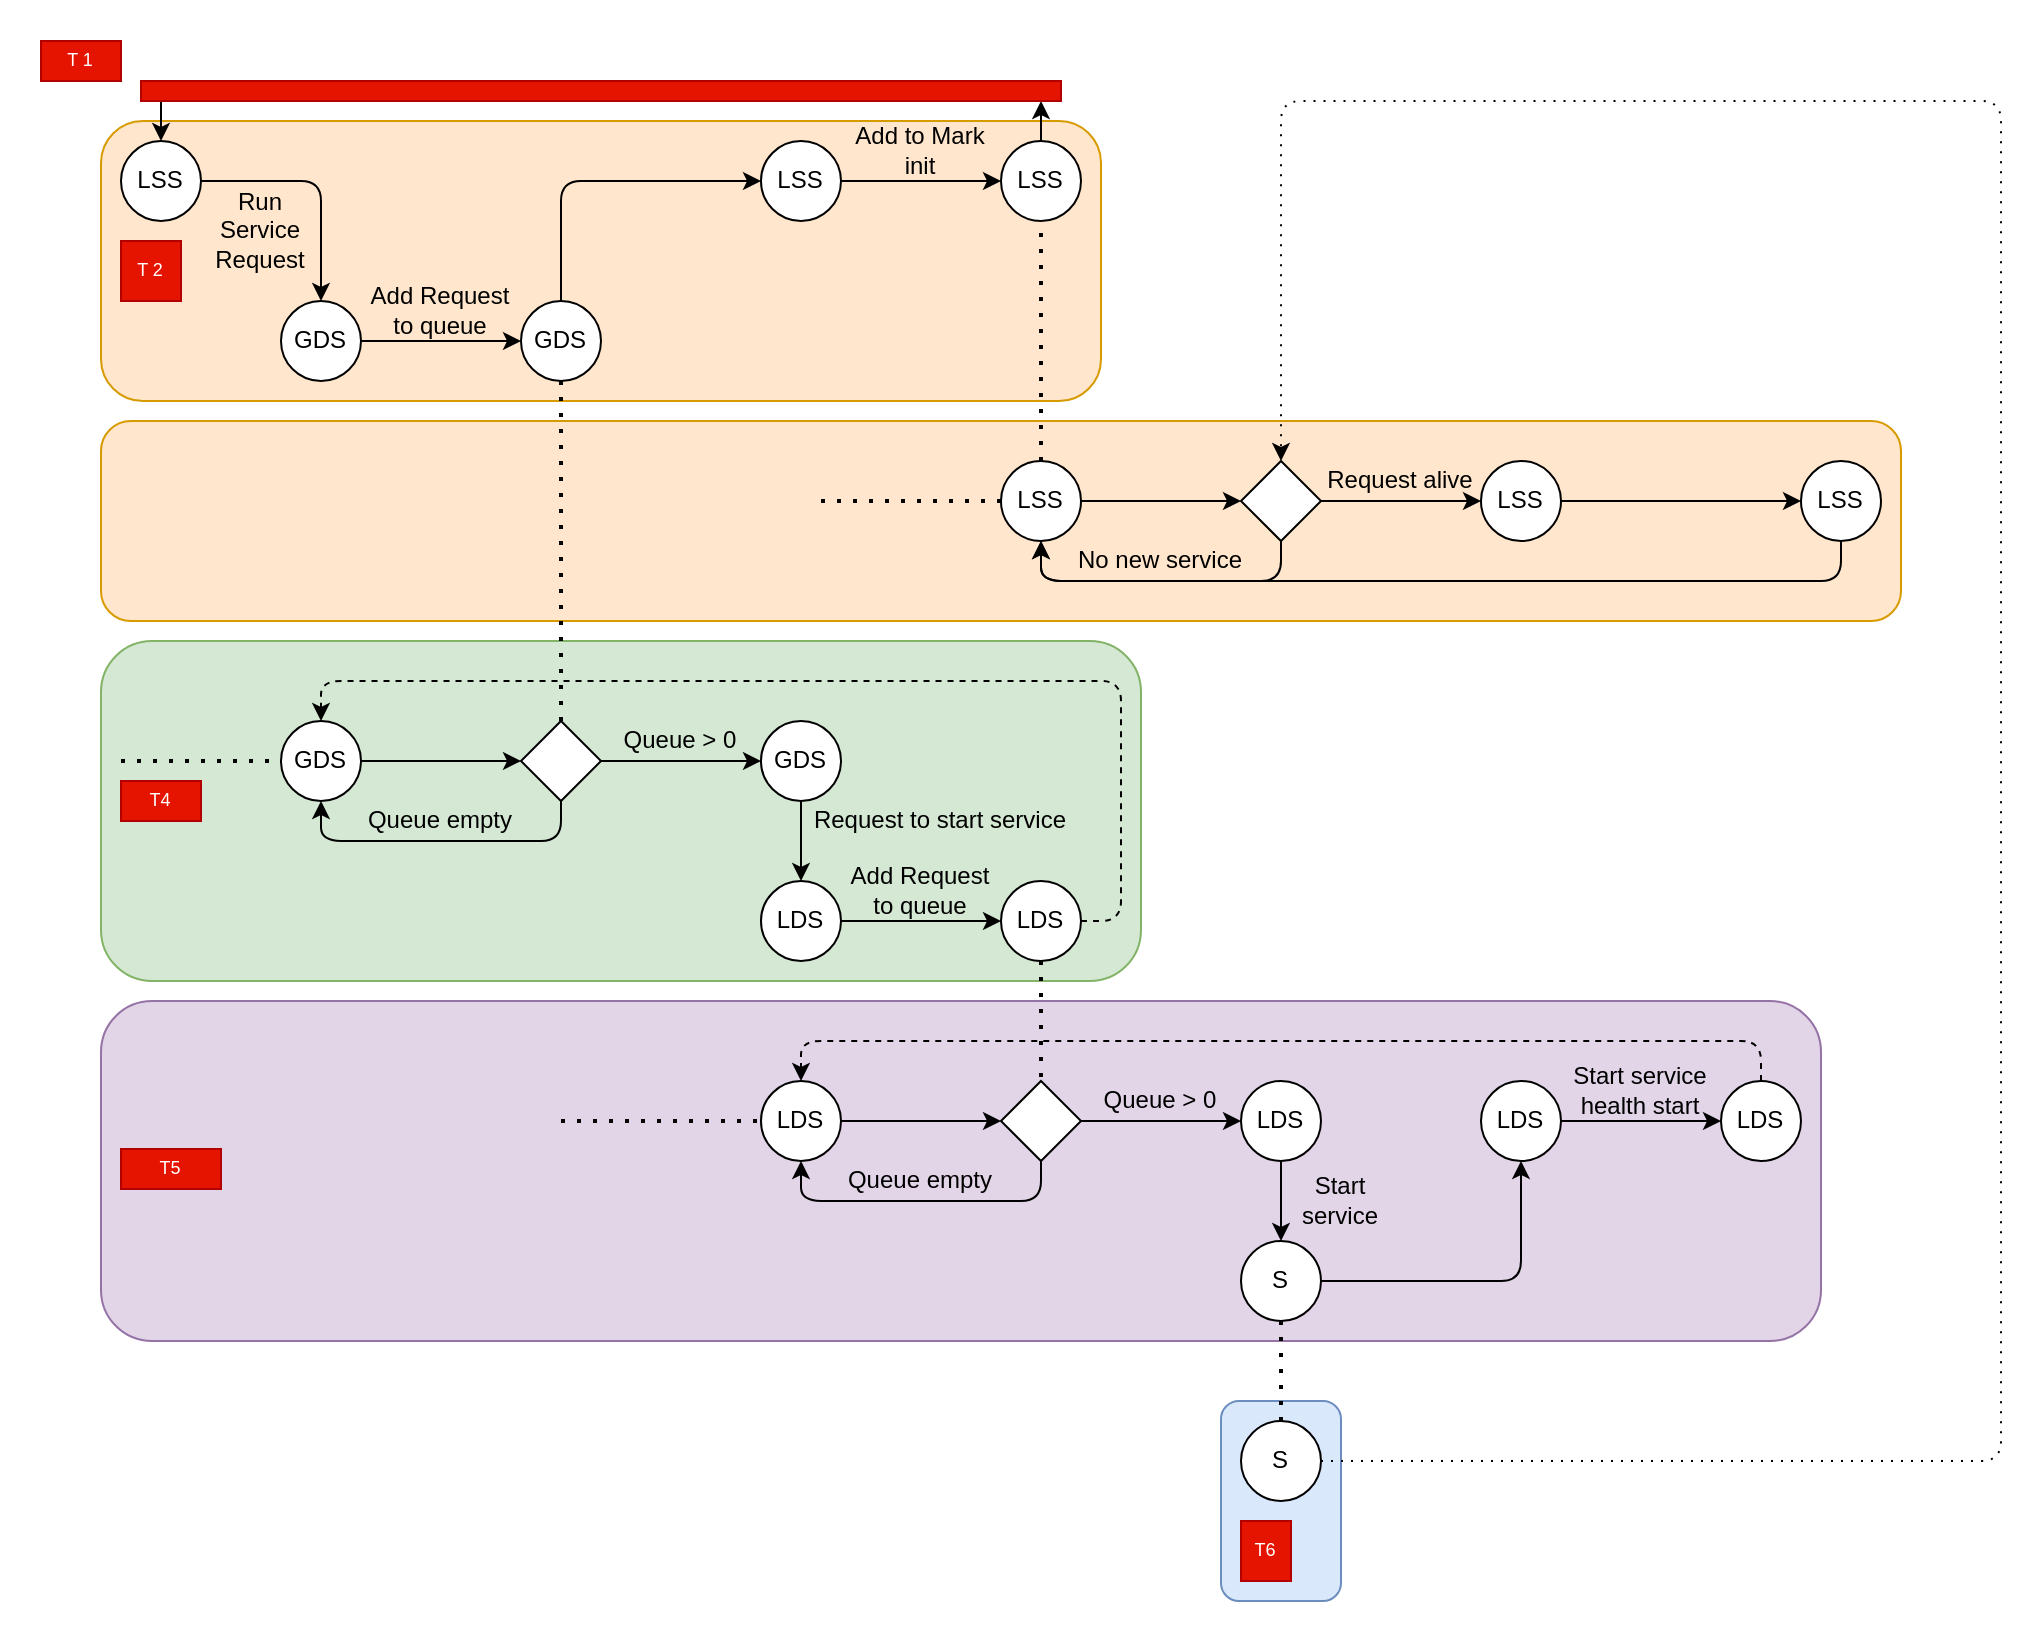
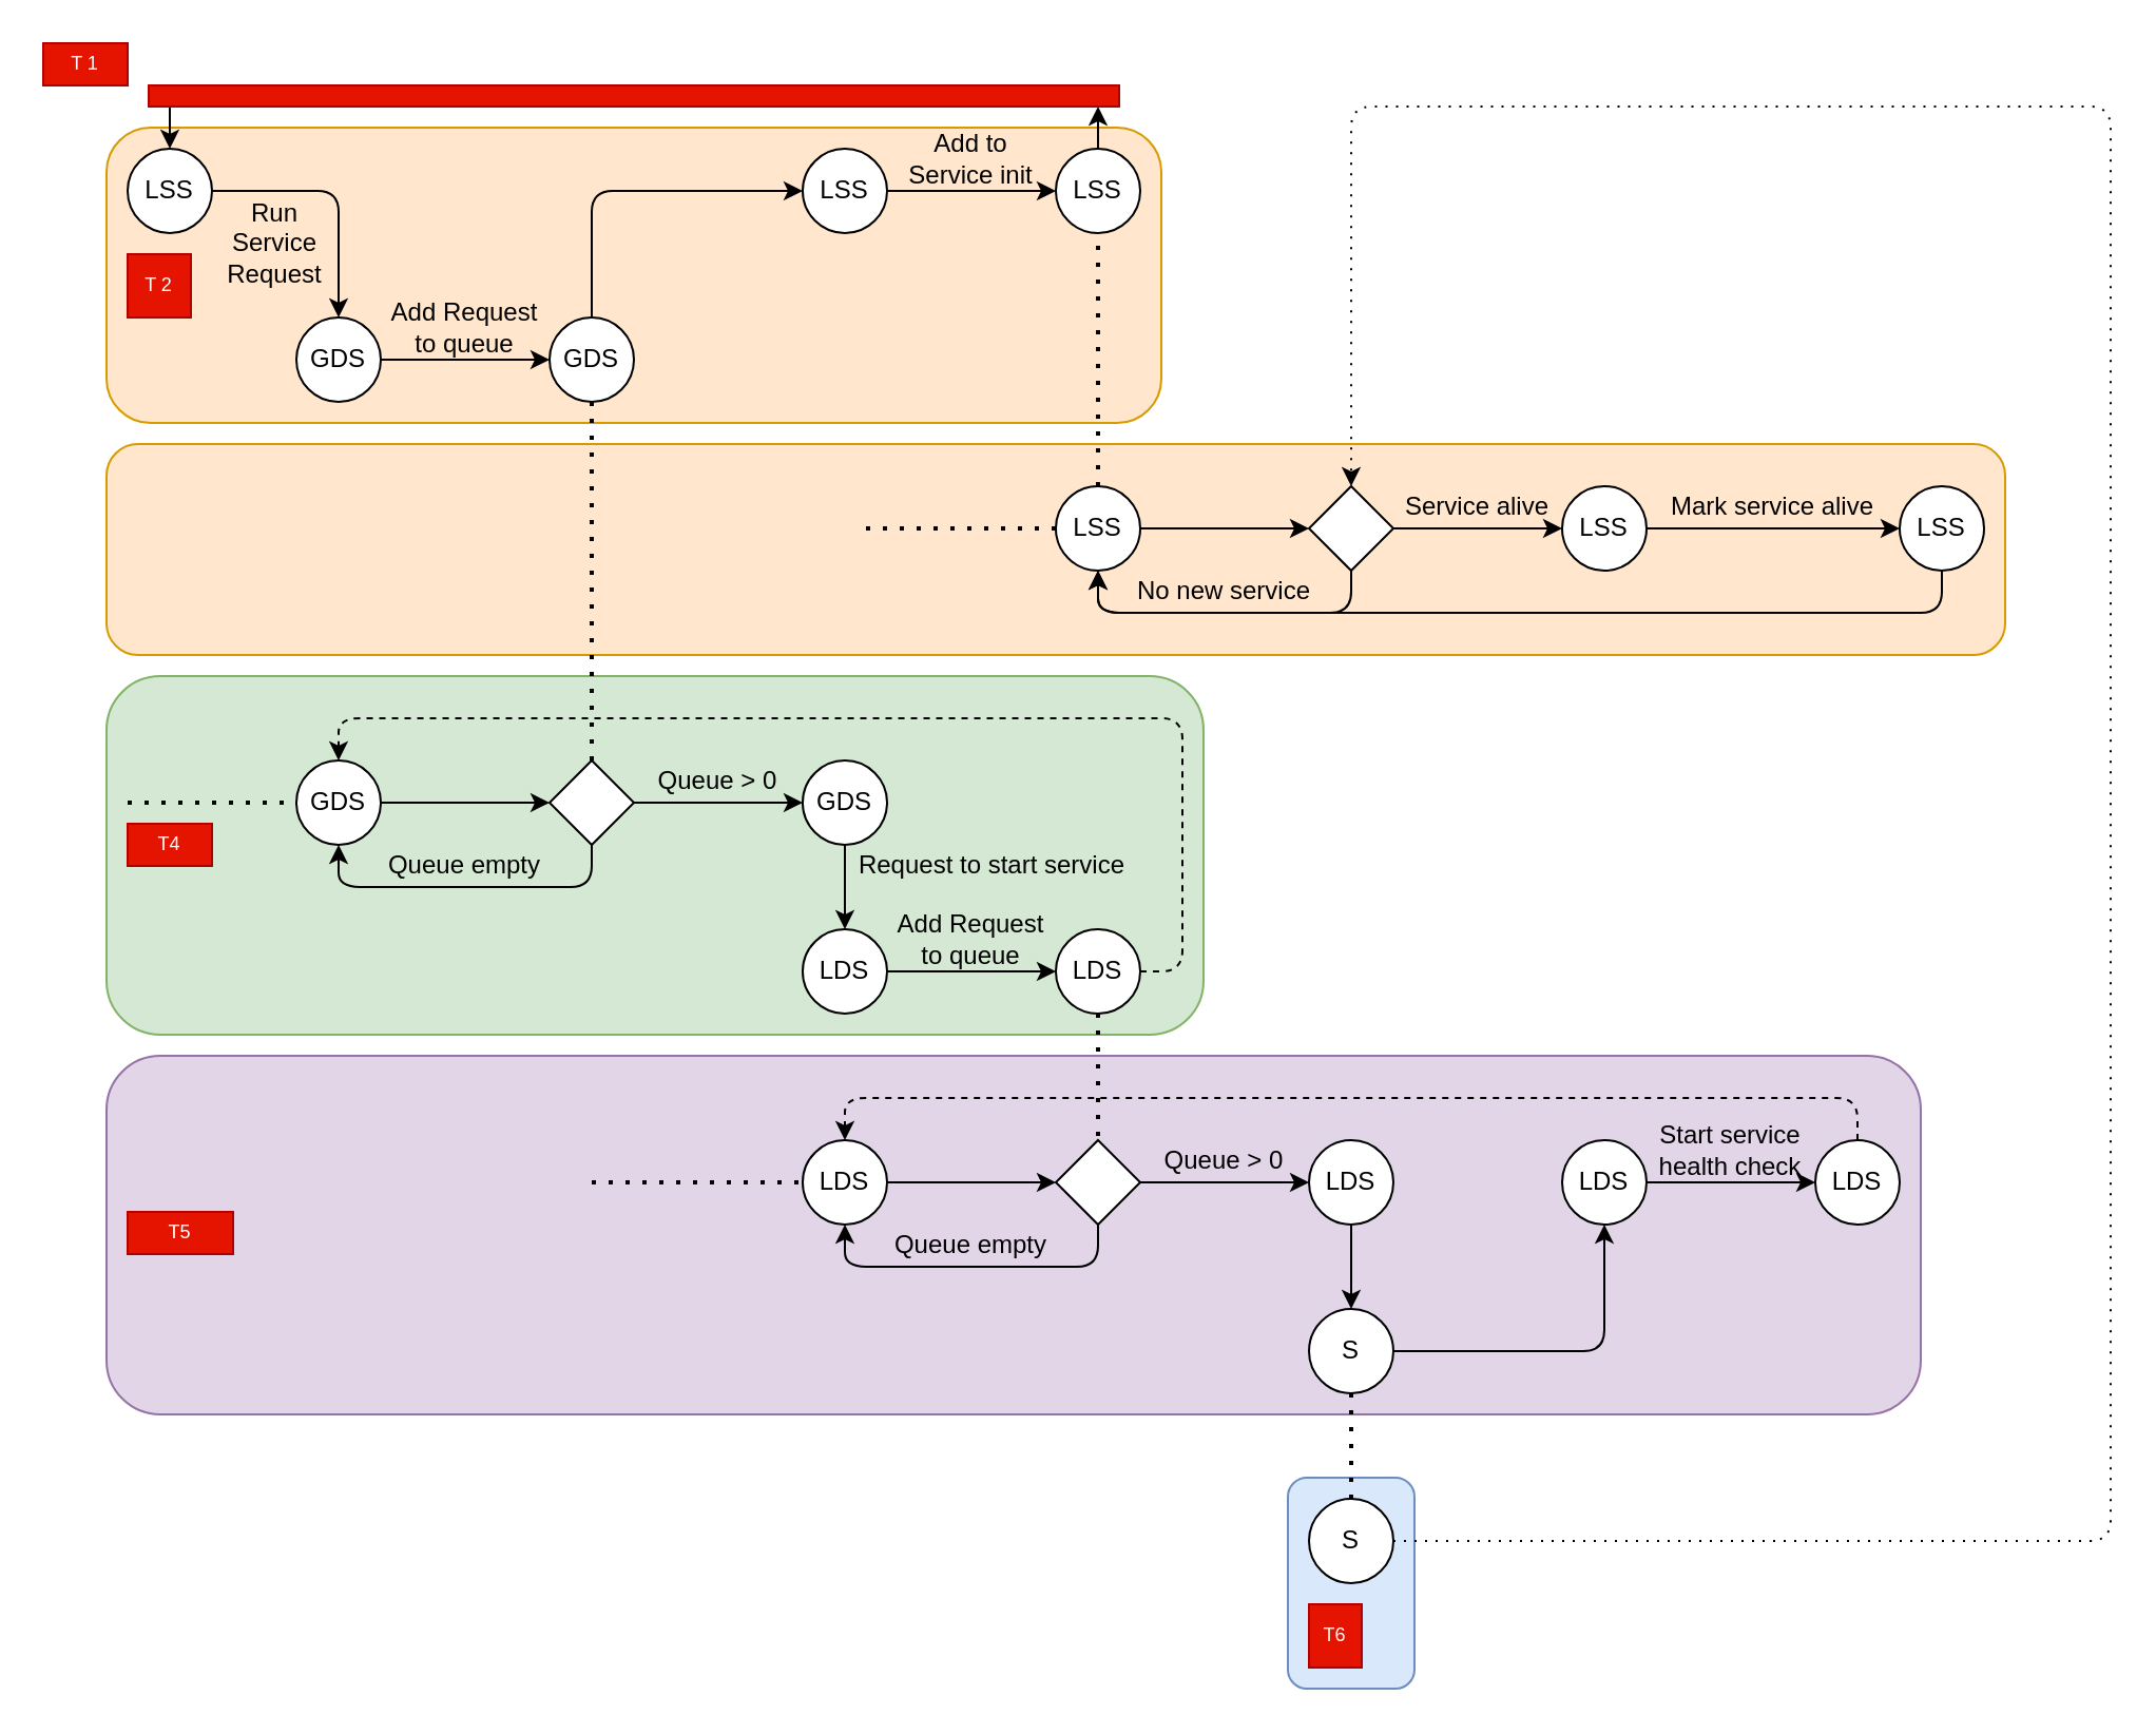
- <mxCell id="50" value="Add to Mark init" style="text;html=1;strokeColor=none;fillColor=none;align=center;verticalAlign=middle;whiteSpace=wrap;rounded=0;" parent="1" vertex="1"><mxGeometry x="420" y="60" width="80" height="30" as="geometry" /></mxCell>
+ <mxCell id="50" value="Add to Service init" style="text;html=1;strokeColor=none;fillColor=none;align=center;verticalAlign=middle;whiteSpace=wrap;rounded=0;" parent="1" vertex="1"><mxGeometry x="420" y="60" width="80" height="30" as="geometry" /></mxCell>
- <mxCell id="71" value="Request alive" style="text;html=1;strokeColor=none;fillColor=none;align=center;verticalAlign=middle;whiteSpace=wrap;rounded=0;fontSize=12;" parent="1" vertex="1"><mxGeometry x="660" y="230" width="80" height="20" as="geometry" /></mxCell>
+ <mxCell id="71" value="Service alive" style="text;html=1;strokeColor=none;fillColor=none;align=center;verticalAlign=middle;whiteSpace=wrap;rounded=0;fontSize=12;" parent="1" vertex="1"><mxGeometry x="660" y="230" width="80" height="20" as="geometry" /></mxCell>
+ <mxCell id="76" value="Mark service alive" style="text;html=1;strokeColor=none;fillColor=none;align=center;verticalAlign=middle;whiteSpace=wrap;rounded=0;fontSize=12;" parent="1" vertex="1"><mxGeometry x="780" y="230" width="120" height="20" as="geometry" /></mxCell>
- <mxCell id="63" value="Start service health start" style="text;html=1;strokeColor=none;fillColor=none;align=center;verticalAlign=middle;whiteSpace=wrap;rounded=0;" parent="1" vertex="1"><mxGeometry x="780" y="530" width="80" height="30" as="geometry" /></mxCell>
+ <mxCell id="63" value="Start service health check" style="text;html=1;strokeColor=none;fillColor=none;align=center;verticalAlign=middle;whiteSpace=wrap;rounded=0;" parent="1" vertex="1"><mxGeometry x="780" y="530" width="80" height="30" as="geometry" /></mxCell>
- <mxCell id="54" value="Start service" style="text;html=1;strokeColor=none;fillColor=none;align=center;verticalAlign=middle;whiteSpace=wrap;rounded=0;fontSize=12;" parent="1" vertex="1"><mxGeometry x="640" y="585" width="60" height="30" as="geometry" /></mxCell>
